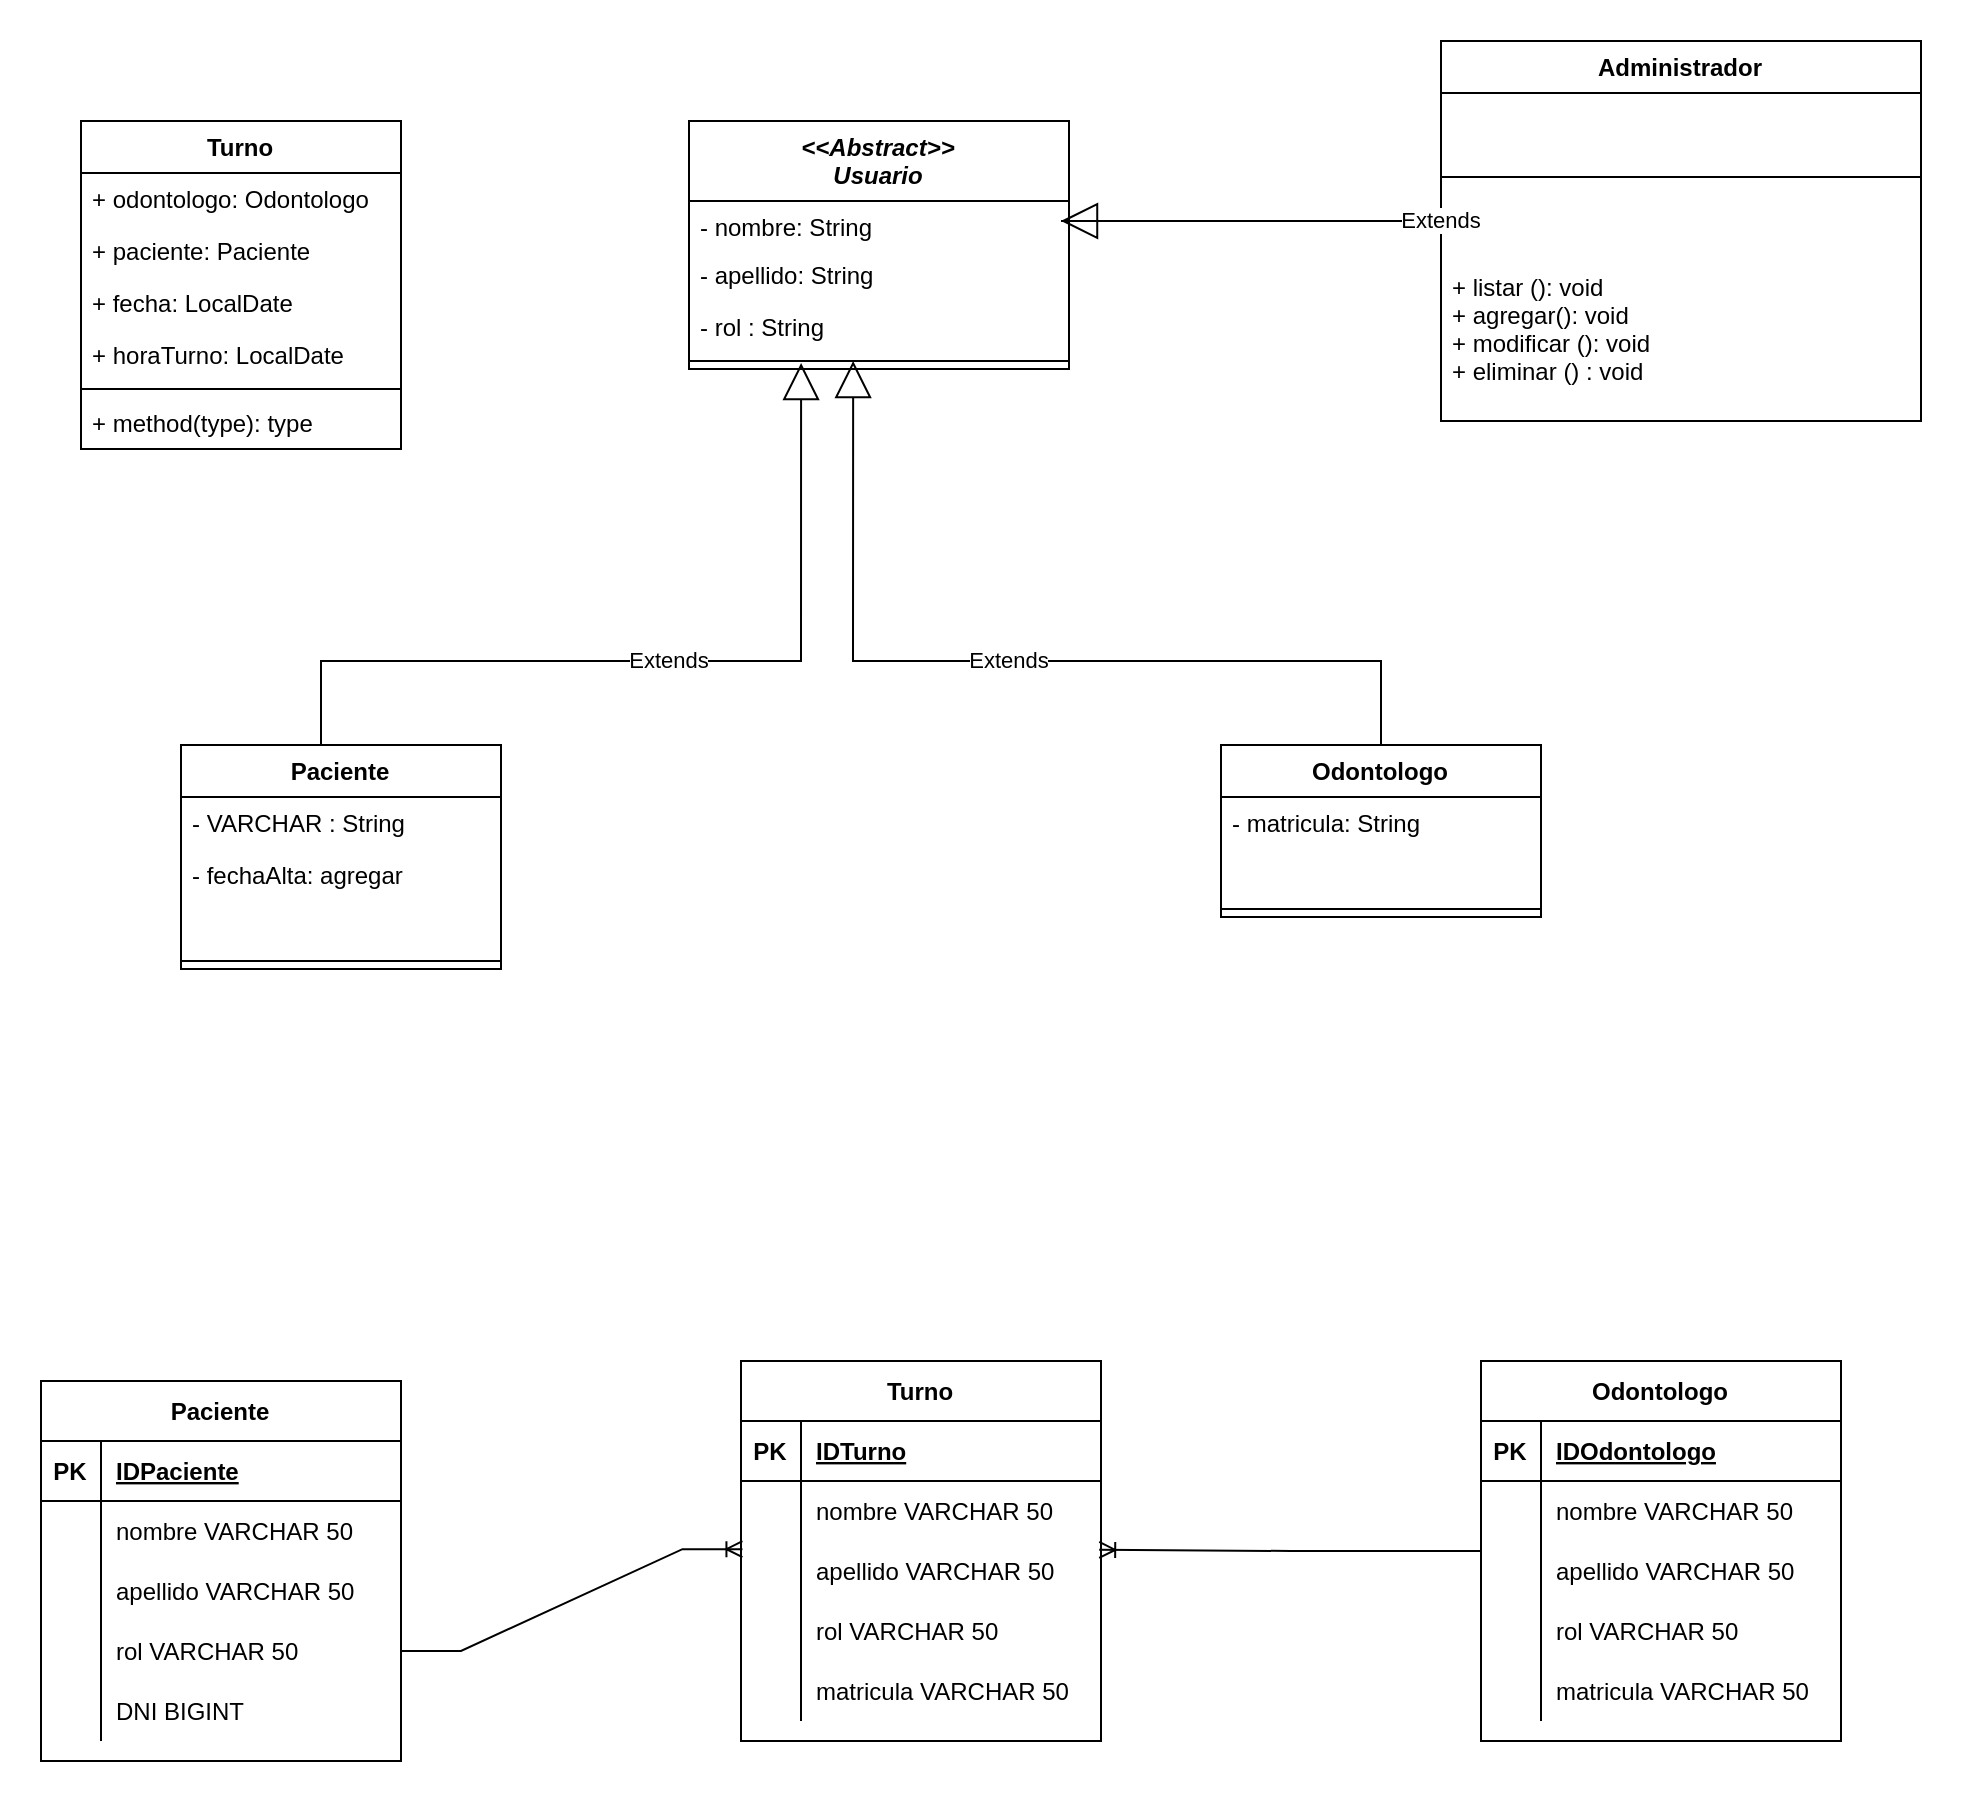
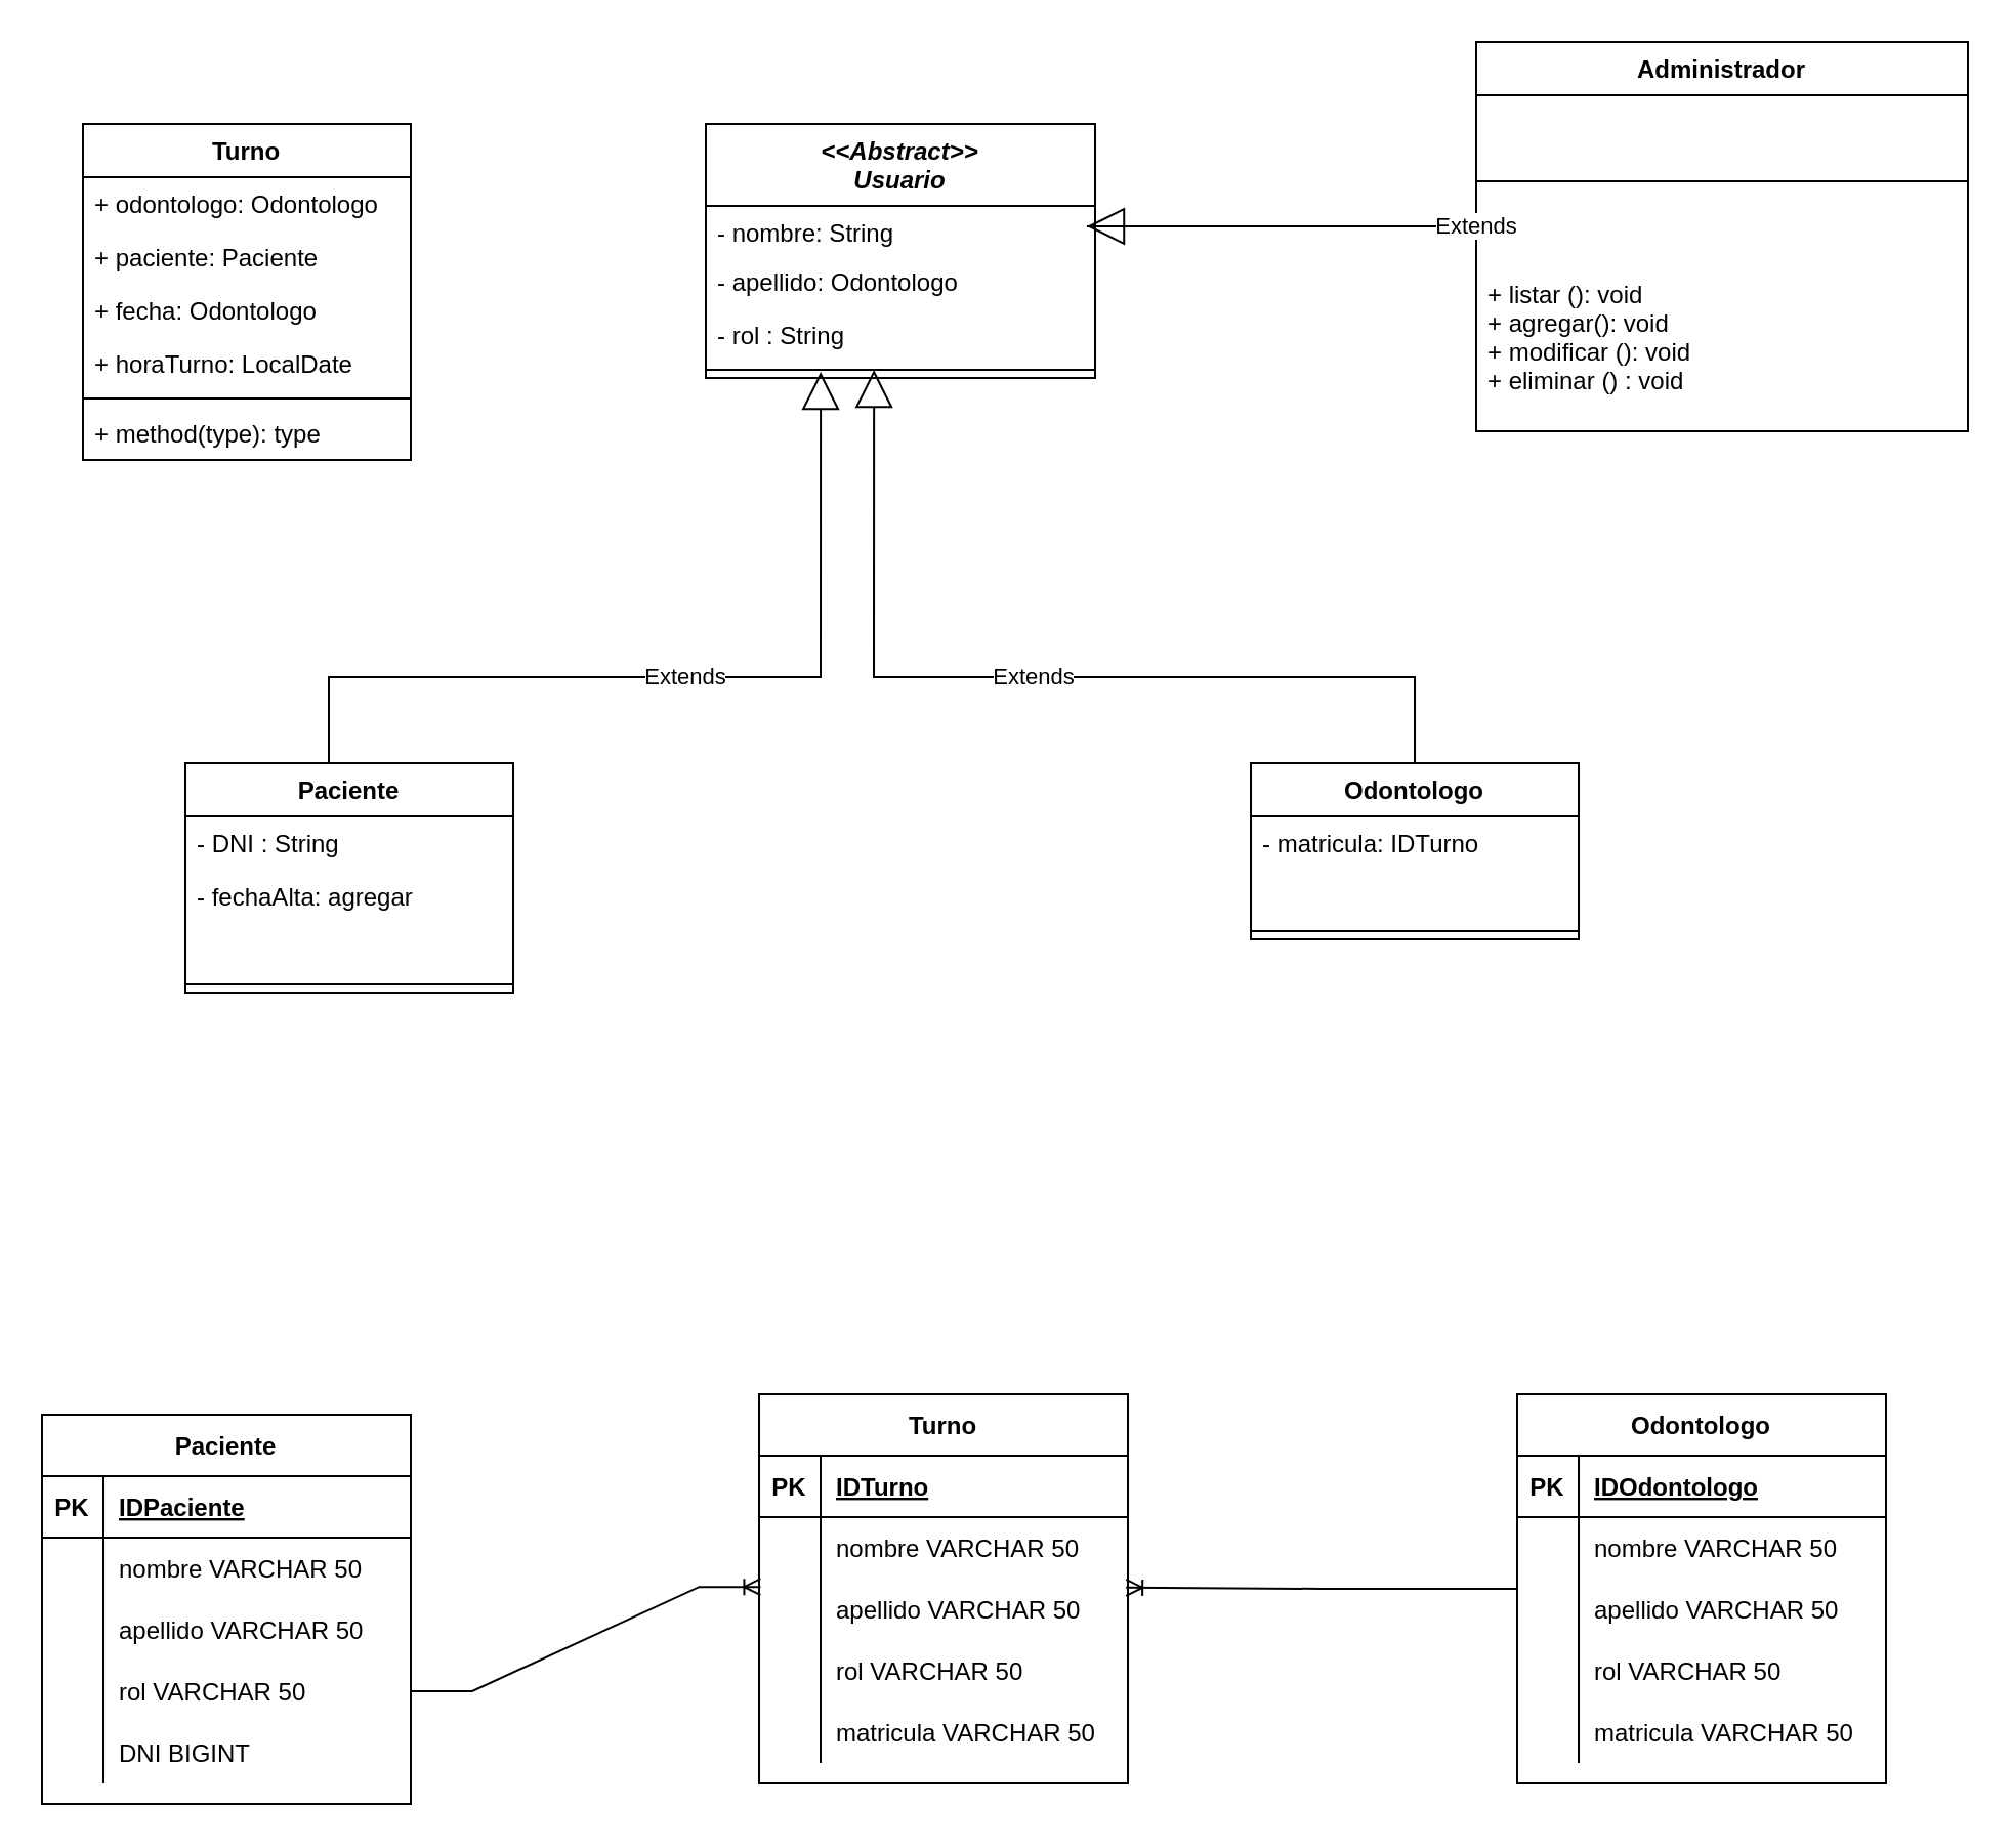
- <mxCell id="13" value="- apellido: String" style="text;strokeColor=none;fillColor=none;align=left;verticalAlign=top;spacingLeft=4;spacingRight=4;overflow=hidden;rotatable=0;points=[[0,0.5],[1,0.5]];portConstraint=eastwest;" parent="11" vertex="1"><mxGeometry y="64" width="190" height="26" as="geometry" /></mxCell>
+ <mxCell id="13" value="- apellido: Odontologo" style="text;strokeColor=none;fillColor=none;align=left;verticalAlign=top;spacingLeft=4;spacingRight=4;overflow=hidden;rotatable=0;points=[[0,0.5],[1,0.5]];portConstraint=eastwest;" parent="11" vertex="1"><mxGeometry y="64" width="190" height="26" as="geometry" /></mxCell>
- <mxCell id="35" value="+ fecha: LocalDate" style="text;strokeColor=none;fillColor=none;align=left;verticalAlign=top;spacingLeft=4;spacingRight=4;overflow=hidden;rotatable=0;points=[[0,0.5],[1,0.5]];portConstraint=eastwest;" parent="32" vertex="1"><mxGeometry y="78" width="160" height="26" as="geometry" /></mxCell>
+ <mxCell id="35" value="+ fecha: Odontologo" style="text;strokeColor=none;fillColor=none;align=left;verticalAlign=top;spacingLeft=4;spacingRight=4;overflow=hidden;rotatable=0;points=[[0,0.5],[1,0.5]];portConstraint=eastwest;" parent="32" vertex="1"><mxGeometry y="78" width="160" height="26" as="geometry" /></mxCell>
- <mxCell id="7" value="- VARCHAR : String" style="text;strokeColor=none;fillColor=none;align=left;verticalAlign=top;spacingLeft=4;spacingRight=4;overflow=hidden;rotatable=0;points=[[0,0.5],[1,0.5]];portConstraint=eastwest;" parent="6" vertex="1"><mxGeometry y="26" width="160" height="26" as="geometry" /></mxCell>
+ <mxCell id="7" value="- DNI : String" style="text;strokeColor=none;fillColor=none;align=left;verticalAlign=top;spacingLeft=4;spacingRight=4;overflow=hidden;rotatable=0;points=[[0,0.5],[1,0.5]];portConstraint=eastwest;" parent="6" vertex="1"><mxGeometry y="26" width="160" height="26" as="geometry" /></mxCell>
- <mxCell id="3" value="- matricula: String" style="text;strokeColor=none;fillColor=none;align=left;verticalAlign=top;spacingLeft=4;spacingRight=4;overflow=hidden;rotatable=0;points=[[0,0.5],[1,0.5]];portConstraint=eastwest;" parent="2" vertex="1"><mxGeometry y="26" width="160" height="26" as="geometry" /></mxCell>
+ <mxCell id="3" value="- matricula: IDTurno" style="text;strokeColor=none;fillColor=none;align=left;verticalAlign=top;spacingLeft=4;spacingRight=4;overflow=hidden;rotatable=0;points=[[0,0.5],[1,0.5]];portConstraint=eastwest;" parent="2" vertex="1"><mxGeometry y="26" width="160" height="26" as="geometry" /></mxCell>
